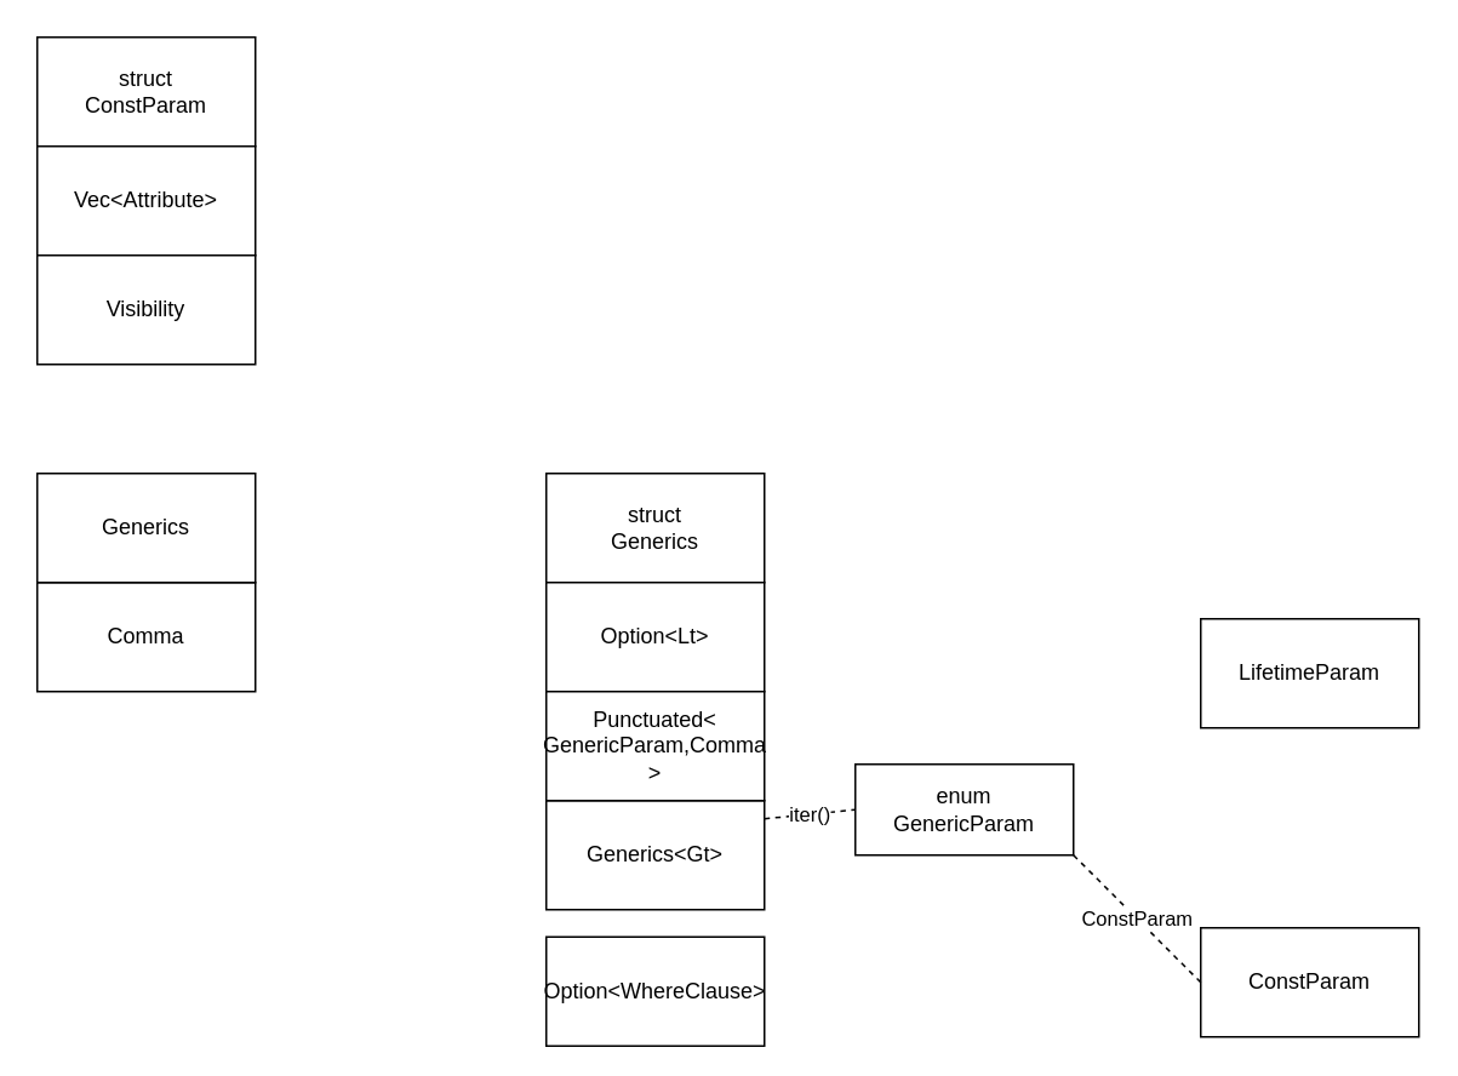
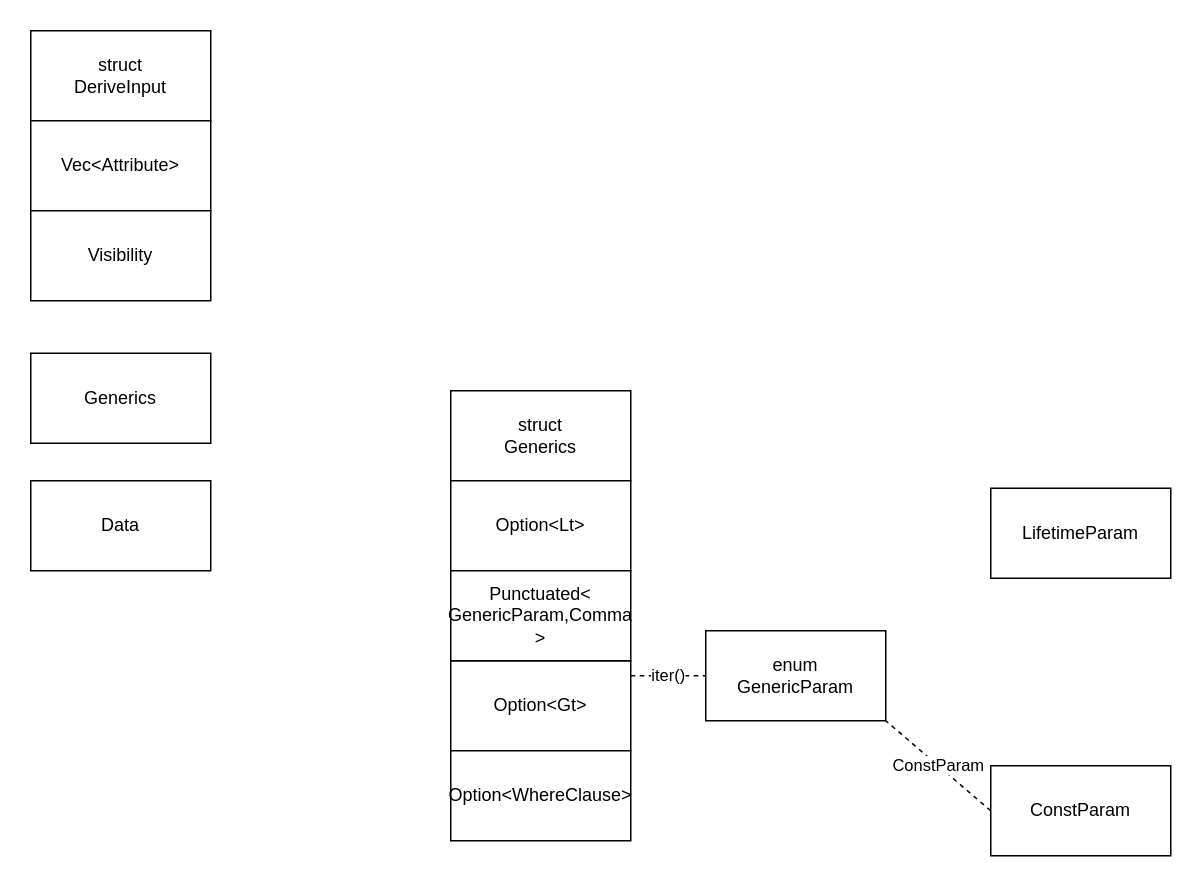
- <mxCell id="12" value="struct&lt;br&gt;ConstParam" style="rounded=0;whiteSpace=wrap;html=1;" vertex="1" parent="1"><mxGeometry x="20" y="20" width="120" height="60" as="geometry" /></mxCell>
+ <mxCell id="12" value="struct&lt;br&gt;DeriveInput" style="rounded=0;whiteSpace=wrap;html=1;" vertex="1" parent="1"><mxGeometry x="20" y="20" width="120" height="60" as="geometry" /></mxCell>
- <mxCell id="16" value="Generics" style="rounded=0;whiteSpace=wrap;html=1;" vertex="1" parent="1"><mxGeometry x="20" y="260" width="120" height="60" as="geometry" /></mxCell>
+ <mxCell id="16" value="Generics" style="rounded=0;whiteSpace=wrap;html=1;" vertex="1" parent="1"><mxGeometry x="20" y="235" width="120" height="60" as="geometry" /></mxCell>
- <mxCell id="15" value="Comma" style="rounded=0;whiteSpace=wrap;html=1;" vertex="1" parent="1"><mxGeometry x="20" y="320" width="120" height="60" as="geometry" /></mxCell>
+ <mxCell id="15" value="Data" style="rounded=0;whiteSpace=wrap;html=1;" vertex="1" parent="1"><mxGeometry x="20" y="320" width="120" height="60" as="geometry" /></mxCell>
- <mxCell id="3" value="LifetimeParam" style="rounded=0;whiteSpace=wrap;html=1;" vertex="1" parent="1"><mxGeometry x="660" y="340" width="120" height="60" as="geometry" /></mxCell>
+ <mxCell id="3" value="LifetimeParam" style="rounded=0;whiteSpace=wrap;html=1;" vertex="1" parent="1"><mxGeometry x="660" y="325" width="120" height="60" as="geometry" /></mxCell>
- <mxCell id="2" value="enum&lt;br&gt;GenericParam" style="rounded=0;whiteSpace=wrap;html=1;" vertex="1" parent="1"><mxGeometry x="470" y="420" width="120" height="50" as="geometry" /></mxCell>
+ <mxCell id="2" value="enum&lt;br&gt;GenericParam" style="rounded=0;whiteSpace=wrap;html=1;" vertex="1" parent="1"><mxGeometry x="470" y="420" width="120" height="60" as="geometry" /></mxCell>
- <mxCell id="9" value="Generics&amp;lt;Gt&amp;gt;" style="rounded=0;whiteSpace=wrap;html=1;" vertex="1" parent="1"><mxGeometry x="300" y="440" width="120" height="60" as="geometry" /></mxCell>
+ <mxCell id="9" value="Option&amp;lt;Gt&amp;gt;" style="rounded=0;whiteSpace=wrap;html=1;" vertex="1" parent="1"><mxGeometry x="300" y="440" width="120" height="60" as="geometry" /></mxCell>
- <mxCell id="10" value="Option&amp;lt;WhereClause&amp;gt;" style="rounded=0;whiteSpace=wrap;html=1;" vertex="1" parent="1"><mxGeometry x="300" y="515" width="120" height="60" as="geometry" /></mxCell>
+ <mxCell id="10" value="Option&amp;lt;WhereClause&amp;gt;" style="rounded=0;whiteSpace=wrap;html=1;" vertex="1" parent="1"><mxGeometry x="300" y="500" width="120" height="60" as="geometry" /></mxCell>
